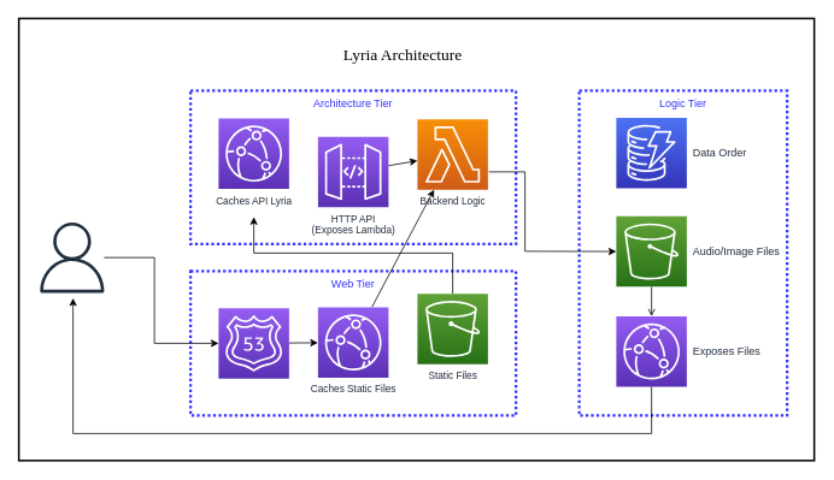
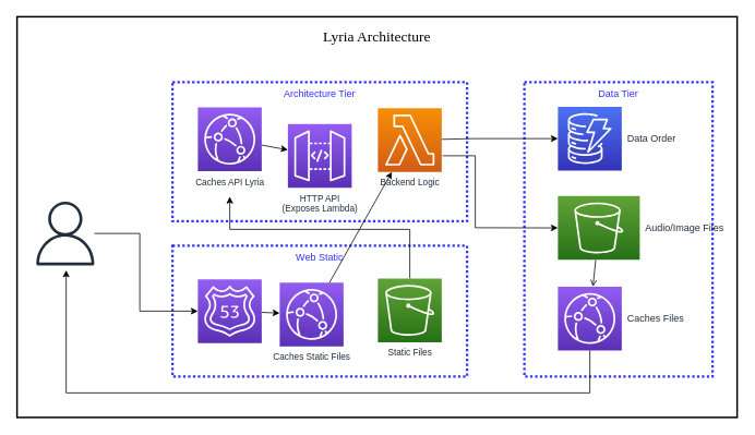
- <mxCell id="26" value="Lyria Architecture" style="text;html=1;strokeColor=none;fillColor=none;align=center;verticalAlign=middle;whiteSpace=wrap;rounded=0;strokeWidth=2;fontFamily=Tahoma;fontSize=18;fontColor=#000000;fontStyle=0" vertex="1" parent="1"><mxGeometry x="345" y="45" width="200" height="30" as="geometry" /></mxCell>
+ <mxCell id="26" value="Lyria Architecture" style="text;html=1;strokeColor=none;fillColor=none;align=center;verticalAlign=middle;whiteSpace=wrap;rounded=0;strokeWidth=2;fontFamily=Tahoma;fontSize=18;fontColor=#000000;fontStyle=0" vertex="1" parent="1"><mxGeometry x="360" y="30" width="200" height="30" as="geometry" /></mxCell>
- <mxCell id="4" value="Logic Tier" style="fillColor=none;strokeColor=#3333FF;dashed=1;verticalAlign=top;fontStyle=0;fontColor=#3333FF;strokeWidth=3;dashPattern=1 1;perimeterSpacing=0;" vertex="1" parent="1"><mxGeometry x="640" y="100" width="230" height="360" as="geometry" /></mxCell>
+ <mxCell id="4" value="Data Tier" style="fillColor=none;strokeColor=#3333FF;dashed=1;verticalAlign=top;fontStyle=0;fontColor=#3333FF;strokeWidth=3;dashPattern=1 1;perimeterSpacing=0;" vertex="1" parent="1"><mxGeometry x="640" y="100" width="230" height="360" as="geometry" /></mxCell>
+ <mxCell id="11" style="edgeStyle=none;html=1;entryX=0;entryY=0.5;entryDx=0;entryDy=0;entryPerimeter=0;strokeColor=#000000;fontSize=11;rounded=0;" edge="1" parent="1" source="13" target="18"><mxGeometry relative="1" as="geometry"><Array as="points"><mxPoint x="580" y="169" /></Array></mxGeometry></mxCell>
+ <mxCell id="23" value="" style="edgeStyle=none;html=1;strokeColor=#000000;" edge="1" parent="1" source="24" target="20"><mxGeometry relative="1" as="geometry" /></mxCell>
- <mxCell id="19" value="" style="edgeStyle=none;html=1;strokeColor=#000000;" edge="1" parent="1" source="20" target="13"><mxGeometry relative="1" as="geometry" /></mxCell>
- <mxCell id="8" value="Audio/Image Files" style="sketch=0;points=[[0,0,0],[0.25,0,0],[0.5,0,0],[0.75,0,0],[1,0,0],[0,1,0],[0.25,1,0],[0.5,1,0],[0.75,1,0],[1,1,0],[0,0.25,0],[0,0.5,0],[0,0.75,0],[1,0.25,0],[1,0.5,0],[1,0.75,0]];outlineConnect=0;fontColor=#232F3E;gradientColor=#60A337;gradientDirection=north;fillColor=#277116;strokeColor=#ffffff;dashed=0;verticalLabelPosition=middle;verticalAlign=middle;align=left;html=1;fontSize=12;fontStyle=0;aspect=fixed;shape=mxgraph.aws4.resourceIcon;resIcon=mxgraph.aws4.s3;labelPosition=right;spacingLeft=5;" parent="1" vertex="1"><mxGeometry x="681" y="239.25" width="78" height="78" as="geometry" /></mxCell>
+ <mxCell id="8" value="Audio/Image Files" style="sketch=0;points=[[0,0,0],[0.25,0,0],[0.5,0,0],[0.75,0,0],[1,0,0],[0,1,0],[0.25,1,0],[0.5,1,0],[0.75,1,0],[1,1,0],[0,0.25,0],[0,0.5,0],[0,0.75,0],[1,0.25,0],[1,0.5,0],[1,0.75,0]];outlineConnect=0;fontColor=#232F3E;gradientColor=#60A337;gradientDirection=north;fillColor=#277116;strokeColor=#ffffff;dashed=0;verticalLabelPosition=middle;verticalAlign=middle;align=left;html=1;fontSize=12;fontStyle=0;aspect=fixed;shape=mxgraph.aws4.resourceIcon;resIcon=mxgraph.aws4.s3;labelPosition=right;spacingLeft=5;" parent="1" vertex="1"><mxGeometry x="681" y="239.25" width="100" height="78" as="geometry" /></mxCell>
- <mxCell id="2" value="Web Tier" style="fillColor=none;strokeColor=#3333FF;dashed=1;verticalAlign=top;fontStyle=0;fontColor=#3333FF;strokeWidth=3;dashPattern=1 1;" vertex="1" parent="1"><mxGeometry x="210" y="300" width="360" height="160" as="geometry" /></mxCell>
+ <mxCell id="2" value="Web Static" style="fillColor=none;strokeColor=#3333FF;dashed=1;verticalAlign=top;fontStyle=0;fontColor=#3333FF;strokeWidth=3;dashPattern=1 1;" vertex="1" parent="1"><mxGeometry x="210" y="300" width="360" height="160" as="geometry" /></mxCell>
- <mxCell id="10" value="Static Files" style="sketch=0;points=[[0,0,0],[0.25,0,0],[0.5,0,0],[0.75,0,0],[1,0,0],[0,1,0],[0.25,1,0],[0.5,1,0],[0.75,1,0],[1,1,0],[0,0.25,0],[0,0.5,0],[0,0.75,0],[1,0.25,0],[1,0.5,0],[1,0.75,0]];outlineConnect=0;fontColor=#232F3E;gradientColor=#60A337;gradientDirection=north;fillColor=#277116;strokeColor=#ffffff;dashed=0;verticalLabelPosition=bottom;verticalAlign=top;align=center;html=1;fontSize=11;fontStyle=0;aspect=fixed;shape=mxgraph.aws4.resourceIcon;resIcon=mxgraph.aws4.s3;" parent="1" vertex="1"><mxGeometry x="461" y="325" width="78" height="78" as="geometry" /></mxCell>
+ <mxCell id="10" value="Static Files" style="sketch=0;points=[[0,0,0],[0.25,0,0],[0.5,0,0],[0.75,0,0],[1,0,0],[0,1,0],[0.25,1,0],[0.5,1,0],[0.75,1,0],[1,1,0],[0,0.25,0],[0,0.5,0],[0,0.75,0],[1,0.25,0],[1,0.5,0],[1,0.75,0]];outlineConnect=0;fontColor=#232F3E;gradientColor=#60A337;gradientDirection=north;fillColor=#277116;strokeColor=#ffffff;dashed=0;verticalLabelPosition=bottom;verticalAlign=top;align=center;html=1;fontSize=11;fontStyle=0;aspect=fixed;shape=mxgraph.aws4.resourceIcon;resIcon=mxgraph.aws4.s3;" parent="1" vertex="1"><mxGeometry x="461" y="340" width="78" height="78" as="geometry" /></mxCell>
- <mxCell id="15" value="Caches Static Files" style="sketch=0;points=[[0,0,0],[0.25,0,0],[0.5,0,0],[0.75,0,0],[1,0,0],[0,1,0],[0.25,1,0],[0.5,1,0],[0.75,1,0],[1,1,0],[0,0.25,0],[0,0.5,0],[0,0.75,0],[1,0.25,0],[1,0.5,0],[1,0.75,0]];outlineConnect=0;fontColor=#232F3E;gradientColor=#945DF2;gradientDirection=north;fillColor=#5A30B5;strokeColor=#ffffff;dashed=0;verticalLabelPosition=bottom;verticalAlign=top;align=center;html=1;fontSize=11;fontStyle=0;aspect=fixed;shape=mxgraph.aws4.resourceIcon;resIcon=mxgraph.aws4.cloudfront;" parent="1" vertex="1"><mxGeometry x="351" y="340" width="78" height="78" as="geometry" /></mxCell>
+ <mxCell id="15" value="Caches Static Files" style="sketch=0;points=[[0,0,0],[0.25,0,0],[0.5,0,0],[0.75,0,0],[1,0,0],[0,1,0],[0.25,1,0],[0.5,1,0],[0.75,1,0],[1,1,0],[0,0.25,0],[0,0.5,0],[0,0.75,0],[1,0.25,0],[1,0.5,0],[1,0.75,0]];outlineConnect=0;fontColor=#232F3E;gradientColor=#945DF2;gradientDirection=north;fillColor=#5A30B5;strokeColor=#ffffff;dashed=0;verticalLabelPosition=bottom;verticalAlign=top;align=center;html=1;fontSize=11;fontStyle=0;aspect=fixed;shape=mxgraph.aws4.resourceIcon;resIcon=mxgraph.aws4.cloudfront;" parent="1" vertex="1"><mxGeometry x="341" y="345" width="78" height="78" as="geometry" /></mxCell>
- <mxCell id="22" value="Exposes Files" style="sketch=0;points=[[0,0,0],[0.25,0,0],[0.5,0,0],[0.75,0,0],[1,0,0],[0,1,0],[0.25,1,0],[0.5,1,0],[0.75,1,0],[1,1,0],[0,0.25,0],[0,0.5,0],[0,0.75,0],[1,0.25,0],[1,0.5,0],[1,0.75,0]];outlineConnect=0;fontColor=#232F3E;gradientColor=#945DF2;gradientDirection=north;fillColor=#5A30B5;strokeColor=#ffffff;dashed=0;verticalLabelPosition=middle;verticalAlign=middle;align=left;html=1;fontSize=12;fontStyle=0;aspect=fixed;shape=mxgraph.aws4.resourceIcon;resIcon=mxgraph.aws4.cloudfront;labelPosition=right;spacingLeft=5;" parent="1" vertex="1"><mxGeometry x="681" y="350" width="78" height="78" as="geometry" /></mxCell>
+ <mxCell id="22" value="Caches Files" style="sketch=0;points=[[0,0,0],[0.25,0,0],[0.5,0,0],[0.75,0,0],[1,0,0],[0,1,0],[0.25,1,0],[0.5,1,0],[0.75,1,0],[1,1,0],[0,0.25,0],[0,0.5,0],[0,0.75,0],[1,0.25,0],[1,0.5,0],[1,0.75,0]];outlineConnect=0;fontColor=#232F3E;gradientColor=#945DF2;gradientDirection=north;fillColor=#5A30B5;strokeColor=#ffffff;dashed=0;verticalLabelPosition=middle;verticalAlign=middle;align=left;html=1;fontSize=12;fontStyle=0;aspect=fixed;shape=mxgraph.aws4.resourceIcon;resIcon=mxgraph.aws4.cloudfront;labelPosition=right;spacingLeft=5;" parent="1" vertex="1"><mxGeometry x="681" y="350" width="78" height="78" as="geometry" /></mxCell>
